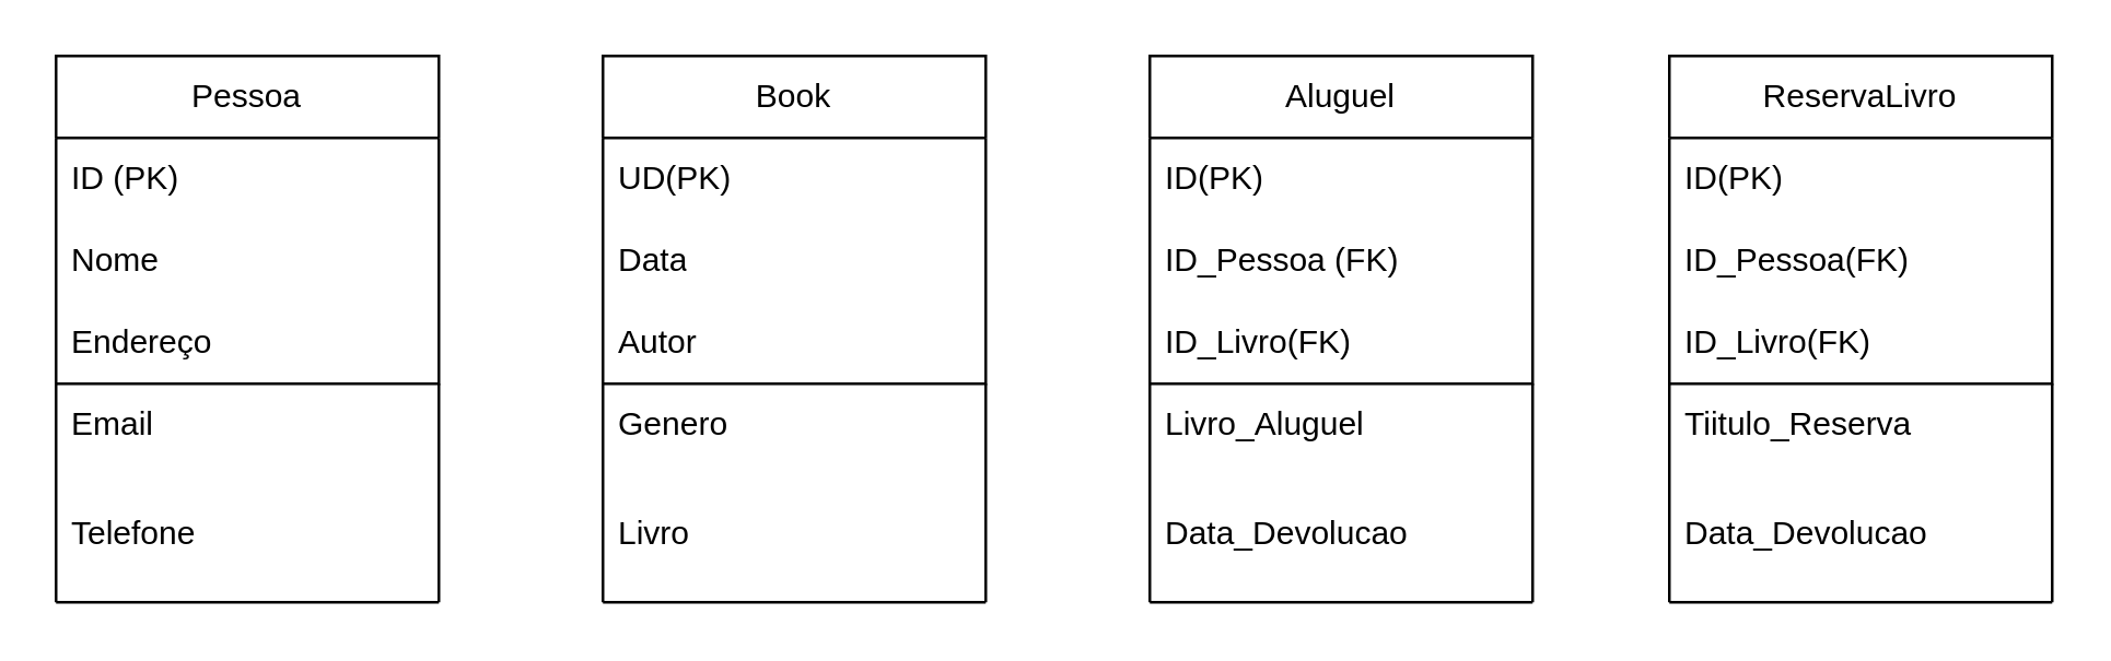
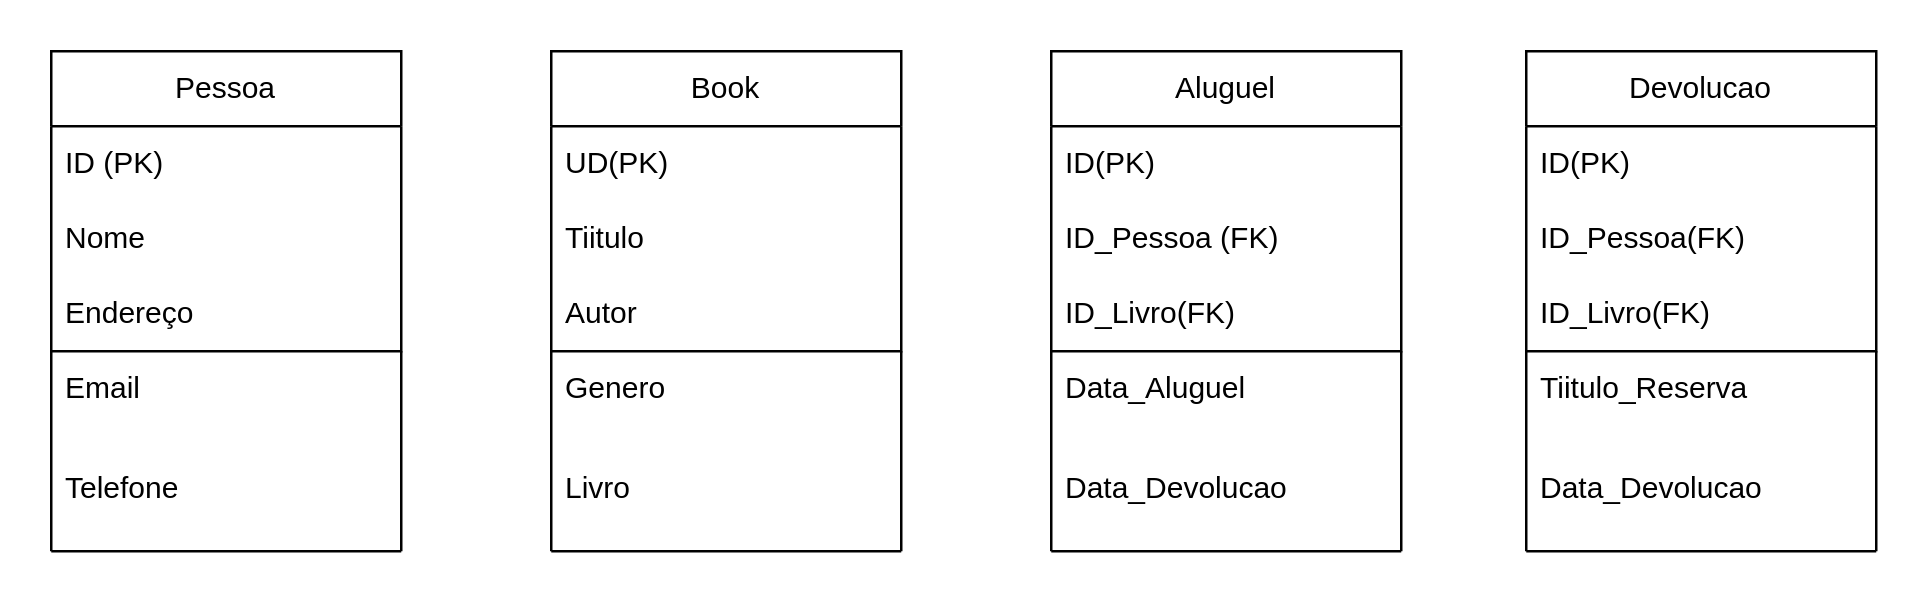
- <mxCell id="29" value="ReservaLivro" style="swimlane;fontStyle=0;childLayout=stackLayout;horizontal=1;startSize=30;horizontalStack=0;resizeParent=1;resizeParentMax=0;resizeLast=0;collapsible=1;marginBottom=0;whiteSpace=wrap;html=1;" vertex="1" parent="1"><mxGeometry x="610" y="20" width="140" height="120" as="geometry" /></mxCell>
+ <mxCell id="29" value="Devolucao" style="swimlane;fontStyle=0;childLayout=stackLayout;horizontal=1;startSize=30;horizontalStack=0;resizeParent=1;resizeParentMax=0;resizeLast=0;collapsible=1;marginBottom=0;whiteSpace=wrap;html=1;" vertex="1" parent="1"><mxGeometry x="610" y="20" width="140" height="120" as="geometry" /></mxCell>
- <mxCell id="8" value="Data" style="text;strokeColor=none;fillColor=none;align=left;verticalAlign=middle;spacingLeft=4;spacingRight=4;overflow=hidden;points=[[0,0.5],[1,0.5]];portConstraint=eastwest;rotatable=0;whiteSpace=wrap;html=1;" vertex="1" parent="6"><mxGeometry y="60" width="140" height="30" as="geometry" /></mxCell>
+ <mxCell id="8" value="Tiitulo" style="text;strokeColor=none;fillColor=none;align=left;verticalAlign=middle;spacingLeft=4;spacingRight=4;overflow=hidden;points=[[0,0.5],[1,0.5]];portConstraint=eastwest;rotatable=0;whiteSpace=wrap;html=1;" vertex="1" parent="6"><mxGeometry y="60" width="140" height="30" as="geometry" /></mxCell>
- <mxCell id="21" value="Livro_Aluguel" style="text;strokeColor=none;fillColor=none;align=left;verticalAlign=middle;spacingLeft=4;spacingRight=4;overflow=hidden;points=[[0,0.5],[1,0.5]];portConstraint=eastwest;rotatable=0;whiteSpace=wrap;html=1;" vertex="1" parent="1"><mxGeometry x="420" y="140" width="140" height="30" as="geometry" /></mxCell>
+ <mxCell id="21" value="Data_Aluguel" style="text;strokeColor=none;fillColor=none;align=left;verticalAlign=middle;spacingLeft=4;spacingRight=4;overflow=hidden;points=[[0,0.5],[1,0.5]];portConstraint=eastwest;rotatable=0;whiteSpace=wrap;html=1;" vertex="1" parent="1"><mxGeometry x="420" y="140" width="140" height="30" as="geometry" /></mxCell>
